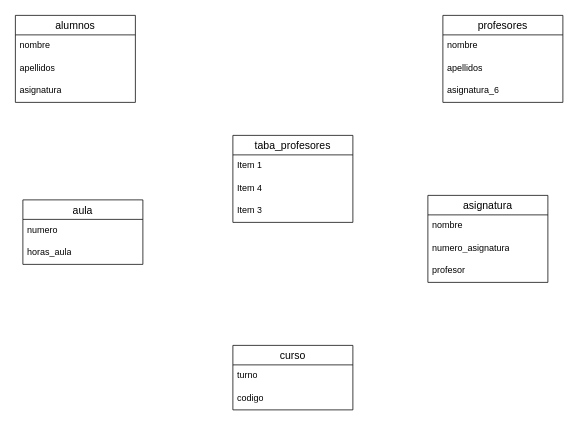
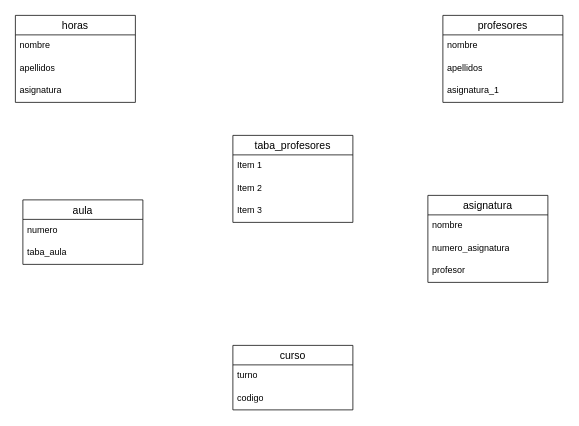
- <mxCell id="2" value="alumnos" style="swimlane;fontStyle=0;childLayout=stackLayout;horizontal=1;startSize=26;horizontalStack=0;resizeParent=1;resizeParentMax=0;resizeLast=0;collapsible=1;marginBottom=0;align=center;fontSize=14;" vertex="1" parent="1"><mxGeometry x="20" y="20" width="160" height="116" as="geometry" /></mxCell>
+ <mxCell id="2" value="horas" style="swimlane;fontStyle=0;childLayout=stackLayout;horizontal=1;startSize=26;horizontalStack=0;resizeParent=1;resizeParentMax=0;resizeLast=0;collapsible=1;marginBottom=0;align=center;fontSize=14;" vertex="1" parent="1"><mxGeometry x="20" y="20" width="160" height="116" as="geometry" /></mxCell>
- <mxCell id="9" value="asignatura_6" style="text;strokeColor=none;fillColor=none;spacingLeft=4;spacingRight=4;overflow=hidden;rotatable=0;points=[[0,0.5],[1,0.5]];portConstraint=eastwest;fontSize=12;whiteSpace=wrap;html=1;" vertex="1" parent="6"><mxGeometry y="86" width="160" height="30" as="geometry" /></mxCell>
+ <mxCell id="9" value="asignatura_1" style="text;strokeColor=none;fillColor=none;spacingLeft=4;spacingRight=4;overflow=hidden;rotatable=0;points=[[0,0.5],[1,0.5]];portConstraint=eastwest;fontSize=12;whiteSpace=wrap;html=1;" vertex="1" parent="6"><mxGeometry y="86" width="160" height="30" as="geometry" /></mxCell>
- <mxCell id="12" value="Item 4" style="text;strokeColor=none;fillColor=none;spacingLeft=4;spacingRight=4;overflow=hidden;rotatable=0;points=[[0,0.5],[1,0.5]];portConstraint=eastwest;fontSize=12;whiteSpace=wrap;html=1;" vertex="1" parent="10"><mxGeometry y="56" width="160" height="30" as="geometry" /></mxCell>
+ <mxCell id="12" value="Item 2" style="text;strokeColor=none;fillColor=none;spacingLeft=4;spacingRight=4;overflow=hidden;rotatable=0;points=[[0,0.5],[1,0.5]];portConstraint=eastwest;fontSize=12;whiteSpace=wrap;html=1;" vertex="1" parent="10"><mxGeometry y="56" width="160" height="30" as="geometry" /></mxCell>
- <mxCell id="16" value="horas_aula" style="text;strokeColor=none;fillColor=none;spacingLeft=4;spacingRight=4;overflow=hidden;rotatable=0;points=[[0,0.5],[1,0.5]];portConstraint=eastwest;fontSize=12;whiteSpace=wrap;html=1;" vertex="1" parent="14"><mxGeometry y="56" width="160" height="30" as="geometry" /></mxCell>
+ <mxCell id="16" value="taba_aula" style="text;strokeColor=none;fillColor=none;spacingLeft=4;spacingRight=4;overflow=hidden;rotatable=0;points=[[0,0.5],[1,0.5]];portConstraint=eastwest;fontSize=12;whiteSpace=wrap;html=1;" vertex="1" parent="14"><mxGeometry y="56" width="160" height="30" as="geometry" /></mxCell>
